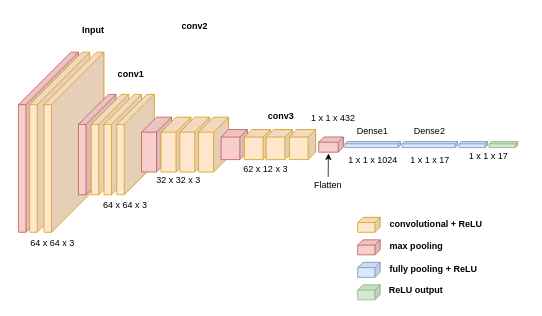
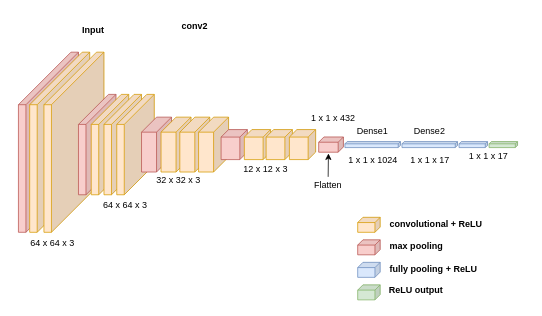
- <mxCell id="5" value="&lt;b&gt;conv1&lt;/b&gt;" style="text;html=1;strokeColor=none;fillColor=none;align=center;verticalAlign=middle;whiteSpace=wrap;rounded=0;" parent="1" vertex="1"><mxGeometry x="154" y="83" width="40" height="30" as="geometry" /></mxCell>
- <mxCell id="28" value="&lt;b&gt;conv3&lt;/b&gt;" style="text;html=1;strokeColor=none;fillColor=none;align=center;verticalAlign=middle;whiteSpace=wrap;rounded=0;" vertex="1" parent="1"><mxGeometry x="354" y="139" width="40" height="30" as="geometry" /></mxCell>
- <mxCell id="32" value="62 x 12 x 3" style="text;html=1;strokeColor=none;fillColor=none;align=center;verticalAlign=middle;whiteSpace=wrap;rounded=0;" vertex="1" parent="1"><mxGeometry x="304" y="210.12" width="99" height="30" as="geometry" /></mxCell>
+ <mxCell id="32" value="12 x 12 x 3" style="text;html=1;strokeColor=none;fillColor=none;align=center;verticalAlign=middle;whiteSpace=wrap;rounded=0;" vertex="1" parent="1"><mxGeometry x="304" y="210.12" width="99" height="30" as="geometry" /></mxCell>
